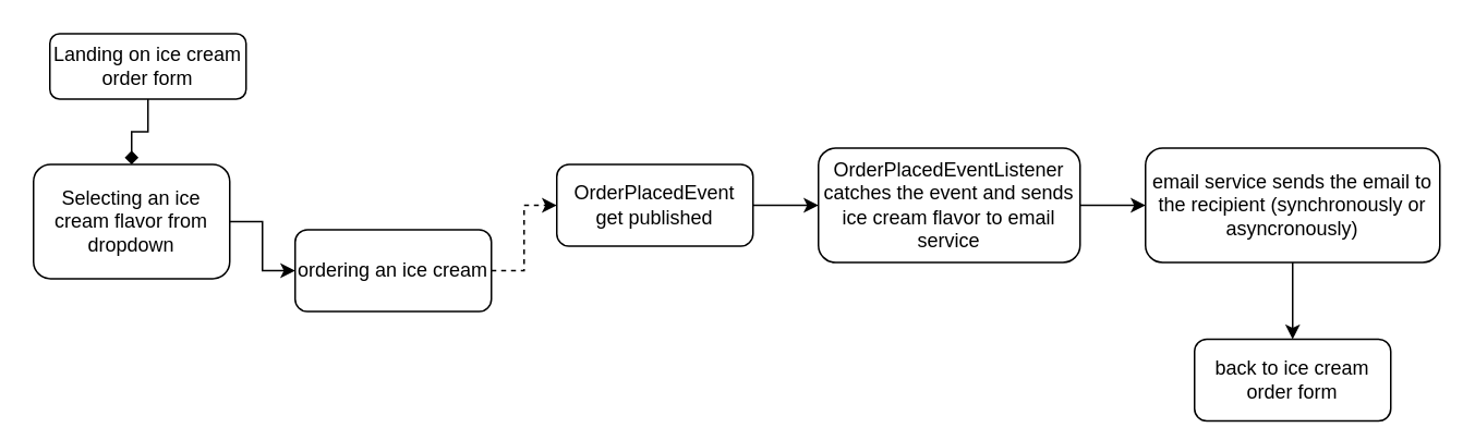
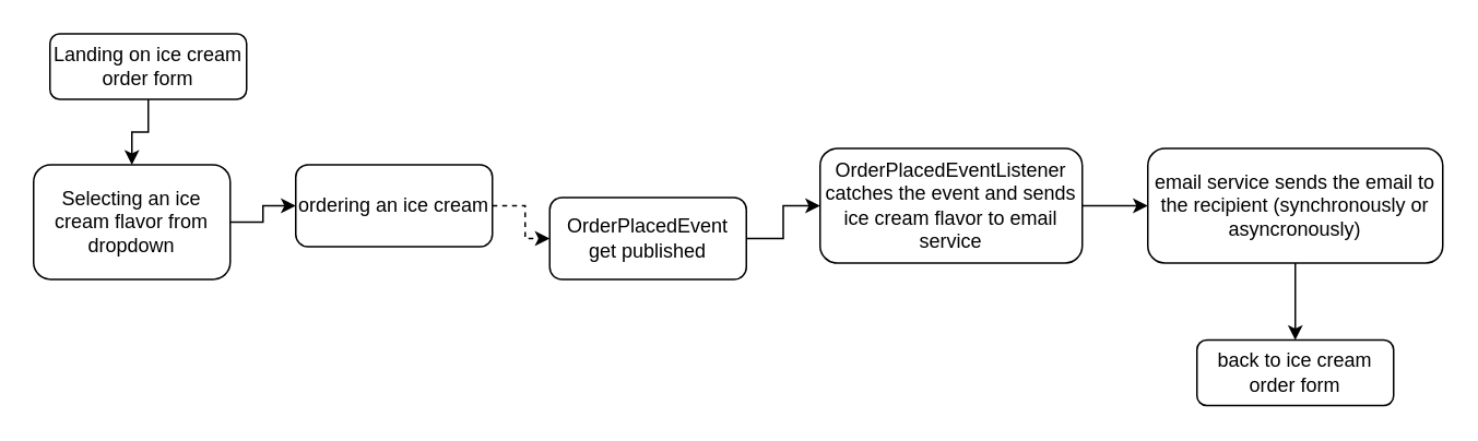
- <mxCell id="2" style="edgeStyle=orthogonalEdgeStyle;rounded=0;orthogonalLoop=1;jettySize=auto;html=1;exitX=0.5;exitY=1;exitDx=0;exitDy=0;endArrow=diamond;" edge="1" parent="1" source="3" target="5"><mxGeometry relative="1" as="geometry" /></mxCell>
+ <mxCell id="2" style="edgeStyle=orthogonalEdgeStyle;rounded=0;orthogonalLoop=1;jettySize=auto;html=1;exitX=0.5;exitY=1;exitDx=0;exitDy=0;" edge="1" parent="1" source="3" target="5"><mxGeometry relative="1" as="geometry" /></mxCell>
- <mxCell id="9" value="OrderPlacedEvent get published" style="rounded=1;whiteSpace=wrap;html=1;fontSize=12;glass=0;strokeWidth=1;shadow=0;" vertex="1" parent="1"><mxGeometry x="340" y="100" width="120" height="50" as="geometry" /></mxCell>
+ <mxCell id="9" value="OrderPlacedEvent get published" style="rounded=1;whiteSpace=wrap;html=1;fontSize=12;glass=0;strokeWidth=1;shadow=0;" vertex="1" parent="1"><mxGeometry x="335" y="120" width="120" height="50" as="geometry" /></mxCell>
- <mxCell id="7" value="ordering an ice cream" style="rounded=1;whiteSpace=wrap;html=1;fontSize=12;glass=0;strokeWidth=1;shadow=0;" vertex="1" parent="1"><mxGeometry x="180" y="140" width="120" height="50" as="geometry" /></mxCell>
+ <mxCell id="7" value="ordering an ice cream" style="rounded=1;whiteSpace=wrap;html=1;fontSize=12;glass=0;strokeWidth=1;shadow=0;" vertex="1" parent="1"><mxGeometry x="180" y="100" width="120" height="50" as="geometry" /></mxCell>
- <mxCell id="14" value="back to ice cream order form" style="rounded=1;whiteSpace=wrap;html=1;fontSize=12;glass=0;strokeWidth=1;shadow=0;" vertex="1" parent="1"><mxGeometry x="730" y="207" width="120" height="50" as="geometry" /></mxCell>
+ <mxCell id="14" value="back to ice cream order form" style="rounded=1;whiteSpace=wrap;html=1;fontSize=12;glass=0;strokeWidth=1;shadow=0;" vertex="1" parent="1"><mxGeometry x="730" y="207" width="120" height="40" as="geometry" /></mxCell>
